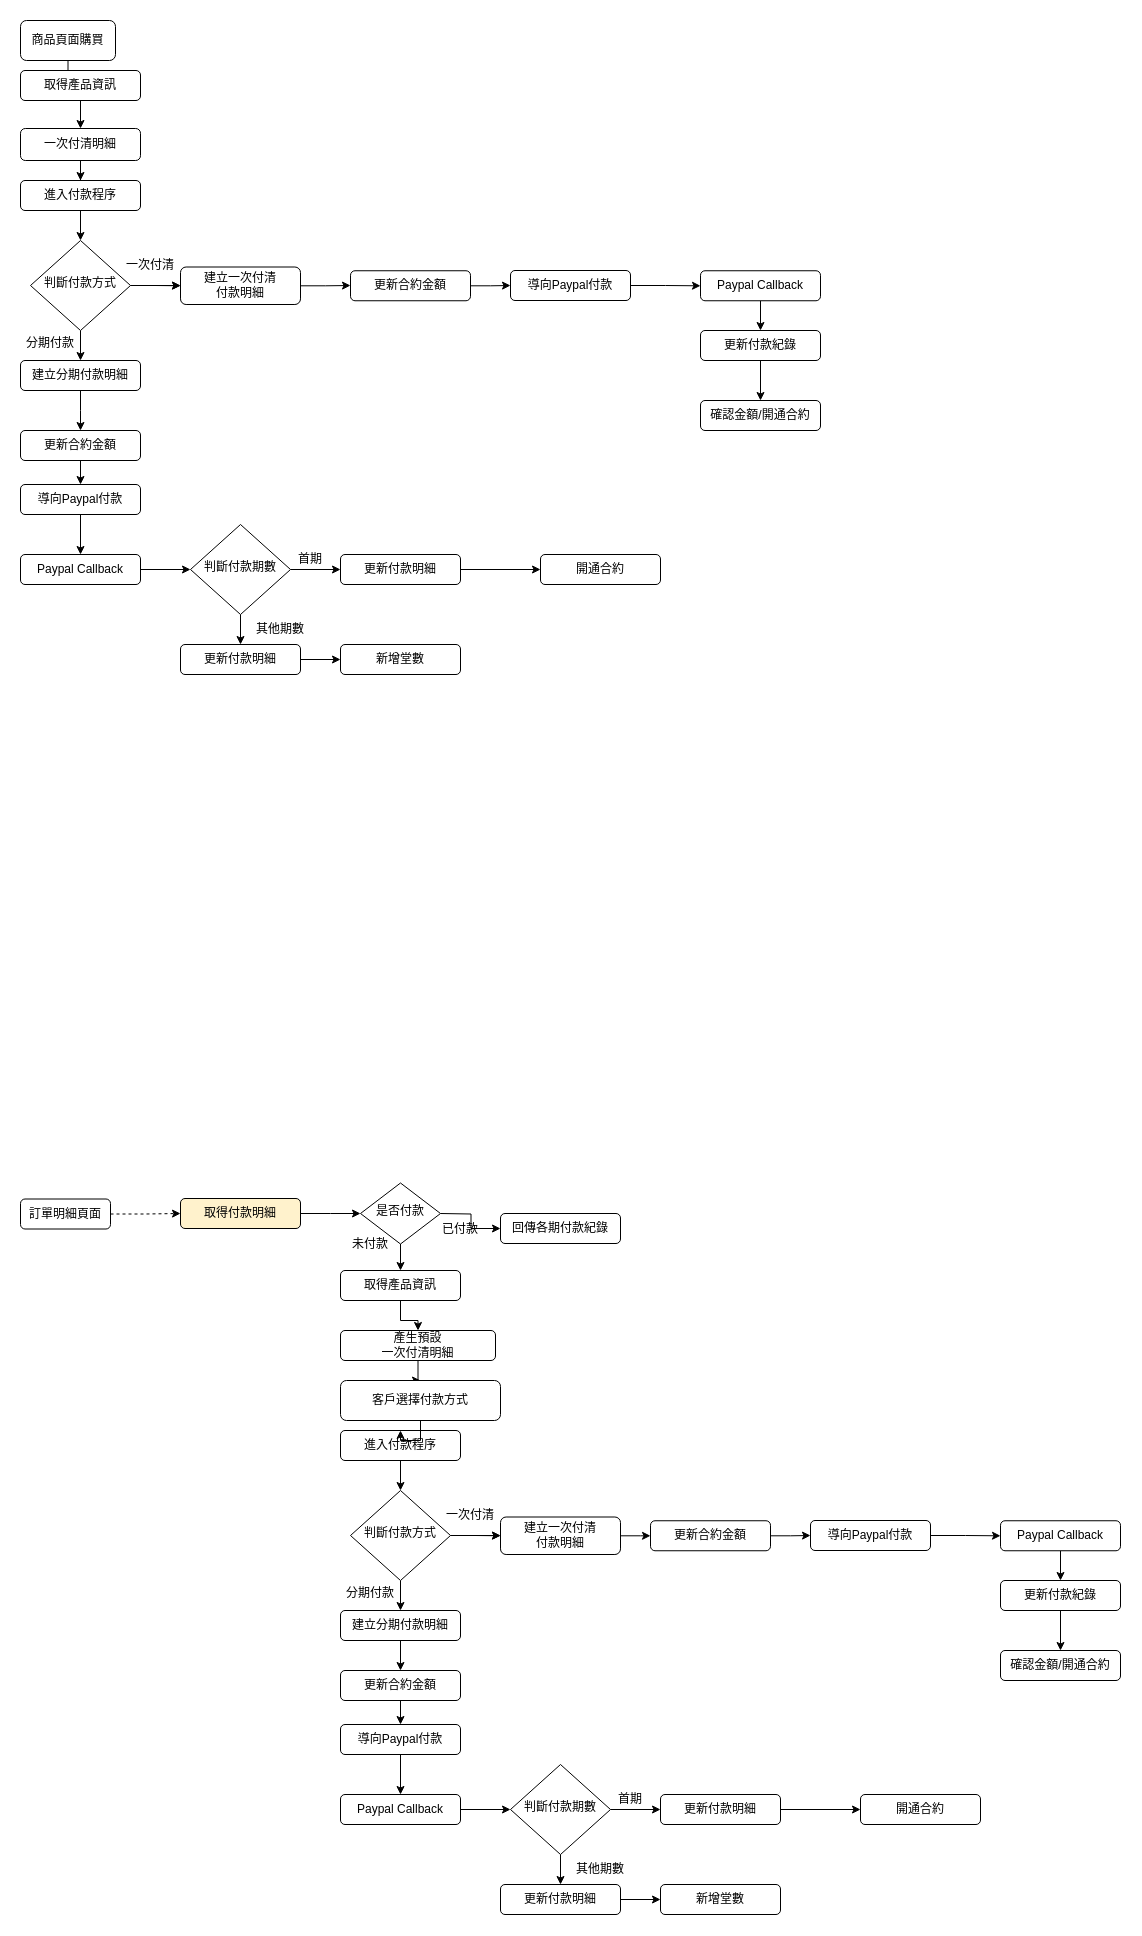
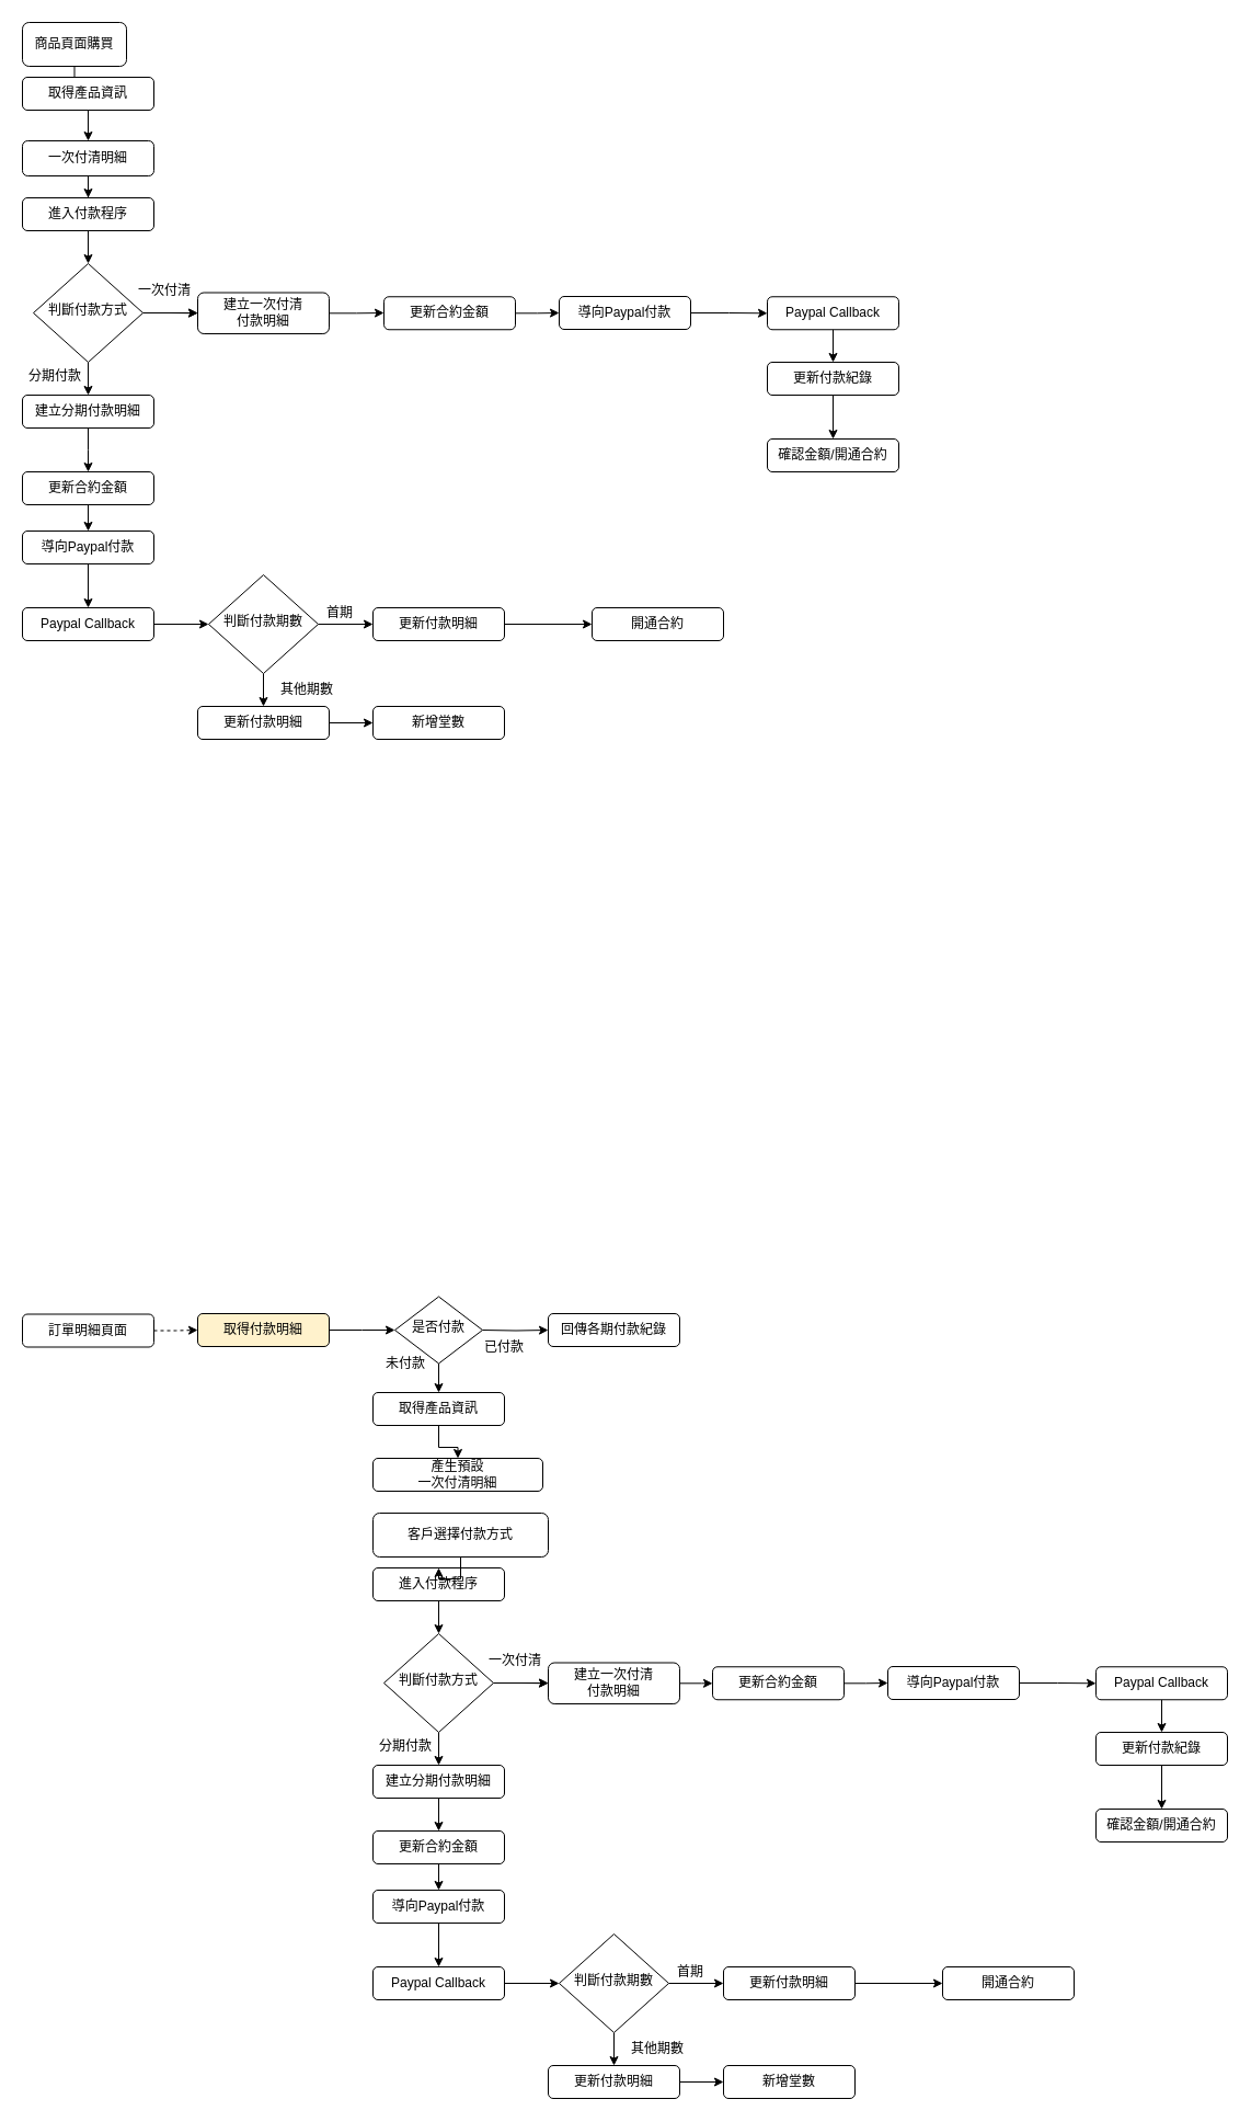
- <mxCell id="21" value="訂單明細頁面" style="rounded=1;whiteSpace=wrap;html=1;fontSize=12;glass=0;strokeWidth=1;shadow=0;" parent="1" vertex="1"><mxGeometry x="20" y="1198.5" width="90" height="30" as="geometry" /></mxCell>
+ <mxCell id="21" value="訂單明細頁面" style="rounded=1;whiteSpace=wrap;html=1;fontSize=12;glass=0;strokeWidth=1;shadow=0;" parent="1" vertex="1"><mxGeometry x="20" y="1198.5" width="120" height="30" as="geometry" /></mxCell>
- <mxCell id="61" value="回傳各期付款紀錄" style="rounded=1;whiteSpace=wrap;html=1;fontSize=12;glass=0;strokeWidth=1;shadow=0;" vertex="1" parent="1"><mxGeometry x="500" y="1213" width="120" height="30" as="geometry" /></mxCell>
+ <mxCell id="61" value="回傳各期付款紀錄" style="rounded=1;whiteSpace=wrap;html=1;fontSize=12;glass=0;strokeWidth=1;shadow=0;" vertex="1" parent="1"><mxGeometry x="500" y="1198" width="120" height="30" as="geometry" /></mxCell>
- <mxCell id="66" style="edgeStyle=orthogonalEdgeStyle;rounded=0;orthogonalLoop=1;jettySize=auto;html=1;" edge="1" parent="1" source="67" target="73"><mxGeometry relative="1" as="geometry" /></mxCell>
